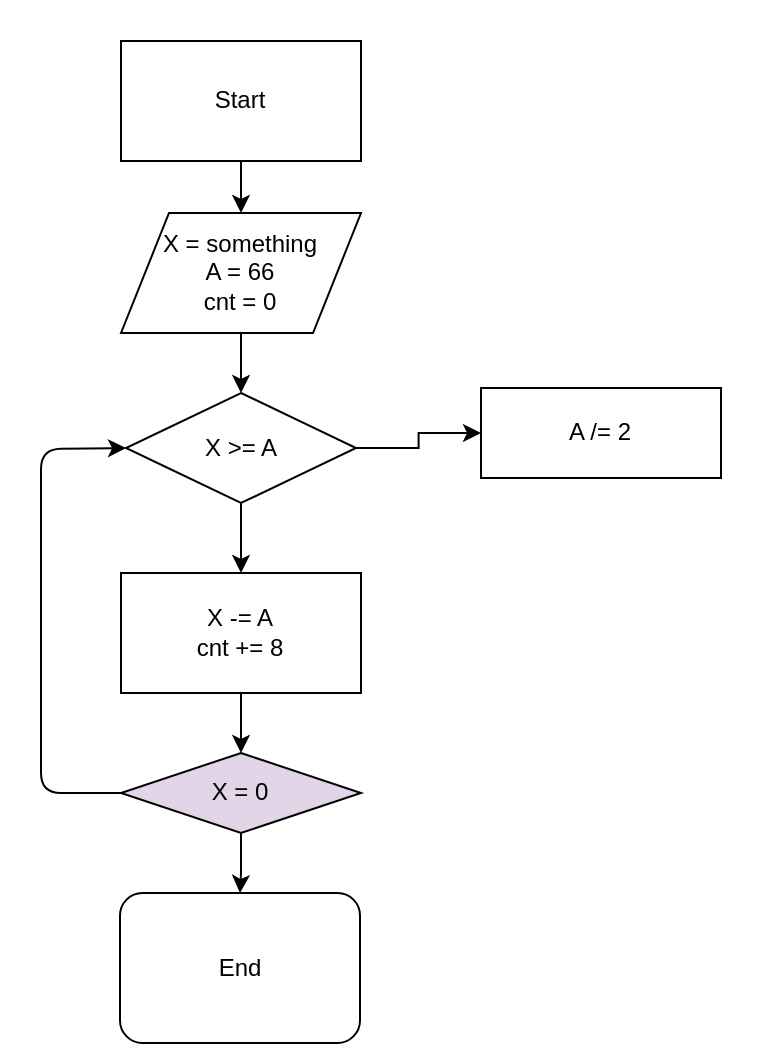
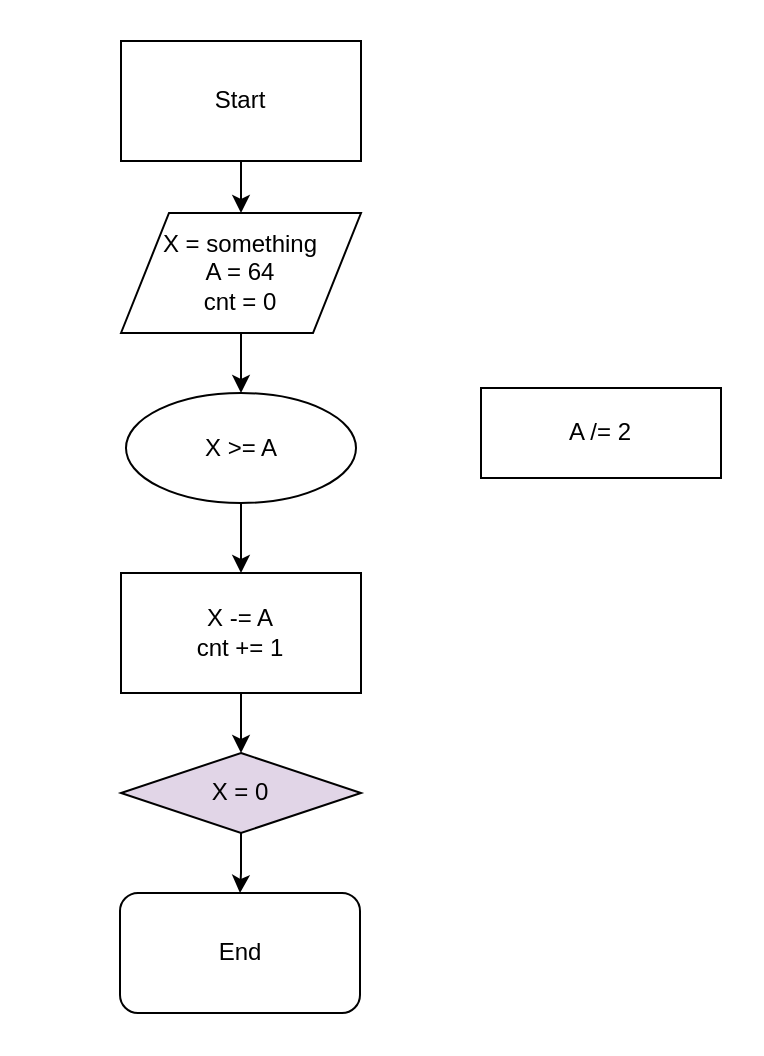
- <mxCell id="6" value="X = something&lt;br&gt;A = 66&lt;br&gt;cnt = 0" style="shape=parallelogram;perimeter=parallelogramPerimeter;whiteSpace=wrap;html=1;align=center;" vertex="1" parent="1"><mxGeometry x="60" y="106" width="120" height="60" as="geometry" /></mxCell>
+ <mxCell id="6" value="X = something&lt;br&gt;A = 64&lt;br&gt;cnt = 0" style="shape=parallelogram;perimeter=parallelogramPerimeter;whiteSpace=wrap;html=1;align=center;" vertex="1" parent="1"><mxGeometry x="60" y="106" width="120" height="60" as="geometry" /></mxCell>
- <mxCell id="2" value="" style="edgeStyle=orthogonalEdgeStyle;rounded=0;orthogonalLoop=1;jettySize=auto;html=1;" edge="1" parent="1" source="4" target="7"><mxGeometry relative="1" as="geometry" /></mxCell>
- <mxCell id="4" value="X &amp;gt;= A" style="rhombus;whiteSpace=wrap;html=1;" vertex="1" parent="1"><mxGeometry x="62.5" y="196" width="115" height="55" as="geometry" /></mxCell>
+ <mxCell id="4" value="X &amp;gt;= A" style="ellipse;whiteSpace=wrap;html=1;" vertex="1" parent="1"><mxGeometry x="62.5" y="196" width="115" height="55" as="geometry" /></mxCell>
- <mxCell id="15" value="" style="endArrow=classic;html=1;exitX=0;exitY=0.5;exitDx=0;exitDy=0;entryX=0;entryY=0.5;entryDx=0;entryDy=0;" edge="1" parent="1" source="11" target="4"><mxGeometry width="50" height="50" relative="1" as="geometry"><mxPoint x="-30" y="356" as="sourcePoint" /><mxPoint x="60" y="226" as="targetPoint" /><Array as="points"><mxPoint x="20" y="396" /><mxPoint x="20" y="224" /></Array></mxGeometry></mxCell>
- <mxCell id="9" value="X -= A&lt;br&gt;cnt += 8" style="rounded=0;whiteSpace=wrap;html=1;align=center;" vertex="1" parent="1"><mxGeometry x="60" y="286" width="120" height="60" as="geometry" /></mxCell>
+ <mxCell id="9" value="X -= A&lt;br&gt;cnt += 1" style="rounded=0;whiteSpace=wrap;html=1;align=center;" vertex="1" parent="1"><mxGeometry x="60" y="286" width="120" height="60" as="geometry" /></mxCell>
- <mxCell id="12" value="End" style="rounded=1;whiteSpace=wrap;html=1;align=center;" vertex="1" parent="1"><mxGeometry x="59.5" y="446" width="120" height="75" as="geometry" /></mxCell>
+ <mxCell id="12" value="End" style="rounded=1;whiteSpace=wrap;html=1;align=center;" vertex="1" parent="1"><mxGeometry x="59.5" y="446" width="120" height="60" as="geometry" /></mxCell>
